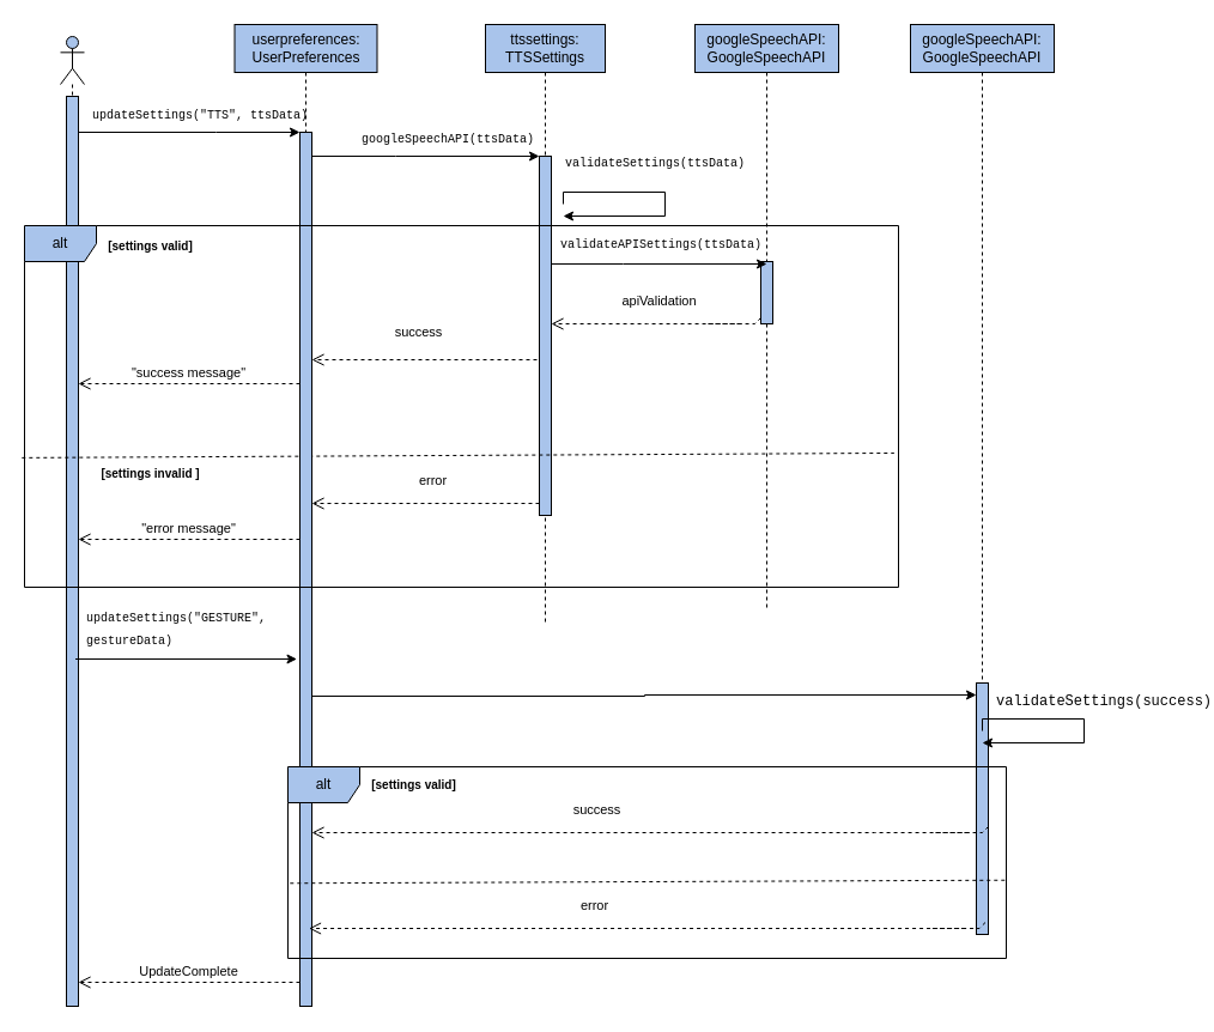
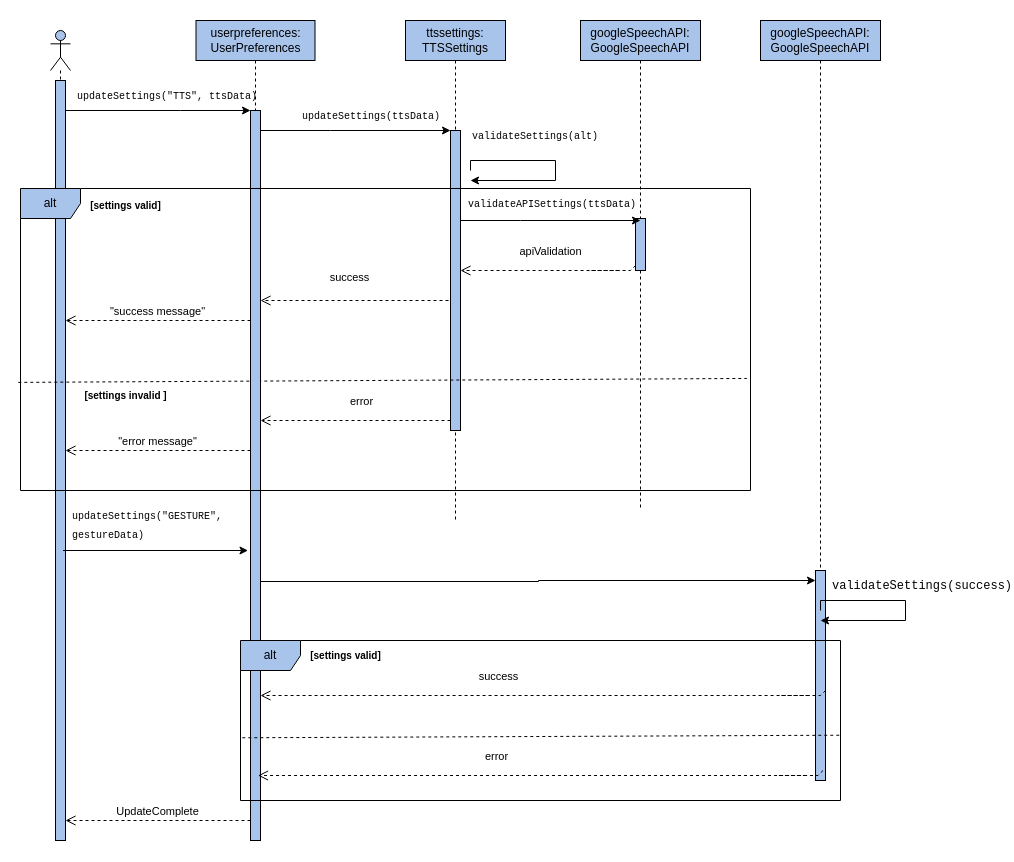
- <mxCell id="18" value="&lt;div style=&quot;font-family: Consolas, &amp;quot;Courier New&amp;quot;, monospace; line-height: 19px; white-space: pre;&quot;&gt;&lt;font style=&quot;color: rgb(2, 2, 2); font-size: 10px;&quot;&gt;googleSpeechAPI(ttsData)&lt;/font&gt;&lt;/div&gt;" style="text;whiteSpace=wrap;html=1;" parent="1" vertex="1"><mxGeometry x="300" y="100" width="130" height="30" as="geometry" /></mxCell>
+ <mxCell id="18" value="&lt;div style=&quot;font-family: Consolas, &amp;quot;Courier New&amp;quot;, monospace; line-height: 19px; white-space: pre;&quot;&gt;&lt;font style=&quot;color: rgb(2, 2, 2); font-size: 10px;&quot;&gt;updateSettings(ttsData)&lt;/font&gt;&lt;/div&gt;" style="text;whiteSpace=wrap;html=1;" parent="1" vertex="1"><mxGeometry x="300" y="100" width="130" height="30" as="geometry" /></mxCell>
- <mxCell id="20" value="&lt;div style=&quot;font-family: Consolas, &amp;quot;Courier New&amp;quot;, monospace; line-height: 19px; white-space: pre;&quot;&gt;&lt;font style=&quot;color: rgb(2, 2, 2); font-size: 10px;&quot;&gt;validateSettings(ttsData)&lt;/font&gt;&lt;/div&gt;" style="text;whiteSpace=wrap;html=1;" parent="1" vertex="1"><mxGeometry x="470" y="120" width="150" height="30" as="geometry" /></mxCell>
+ <mxCell id="20" value="&lt;div style=&quot;font-family: Consolas, &amp;quot;Courier New&amp;quot;, monospace; line-height: 19px; white-space: pre;&quot;&gt;&lt;font style=&quot;color: rgb(2, 2, 2); font-size: 10px;&quot;&gt;validateSettings(alt)&lt;/font&gt;&lt;/div&gt;" style="text;whiteSpace=wrap;html=1;" parent="1" vertex="1"><mxGeometry x="470" y="120" width="150" height="30" as="geometry" /></mxCell>
